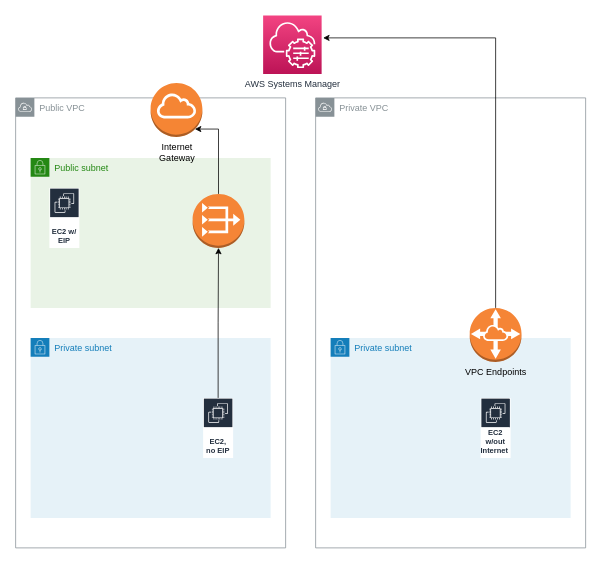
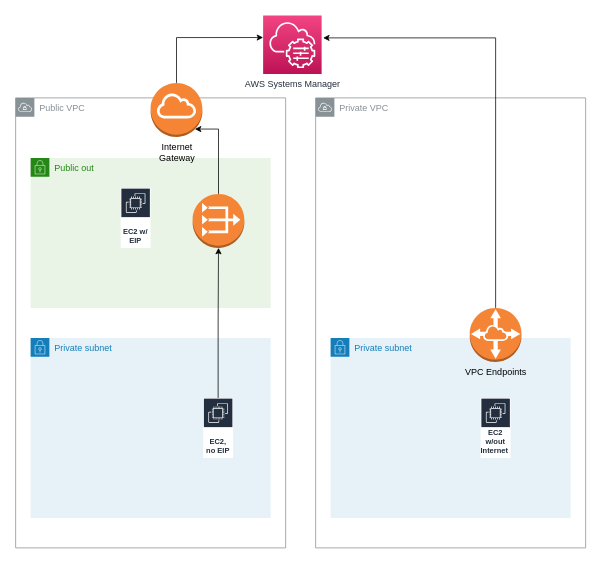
+ <mxCell id="13" style="edgeStyle=orthogonalEdgeStyle;rounded=0;orthogonalLoop=1;jettySize=auto;html=1;exitX=0.5;exitY=0;exitDx=0;exitDy=0;exitPerimeter=0;entryX=0;entryY=0.379;entryDx=0;entryDy=0;entryPerimeter=0;" edge="1" parent="1" source="14" target="15"><mxGeometry relative="1" as="geometry" /></mxCell>
- <mxCell id="5" value="Public subnet" style="points=[[0,0],[0.25,0],[0.5,0],[0.75,0],[1,0],[1,0.25],[1,0.5],[1,0.75],[1,1],[0.75,1],[0.5,1],[0.25,1],[0,1],[0,0.75],[0,0.5],[0,0.25]];outlineConnect=0;gradientColor=none;html=1;whiteSpace=wrap;fontSize=12;fontStyle=0;shape=mxgraph.aws4.group;grIcon=mxgraph.aws4.group_security_group;grStroke=0;strokeColor=#248814;fillColor=#E9F3E6;verticalAlign=top;align=left;spacingLeft=30;fontColor=#248814;dashed=0;" vertex="1" parent="1"><mxGeometry x="40" y="210" width="320" height="200" as="geometry" /></mxCell>
+ <mxCell id="5" value="Public out" style="points=[[0,0],[0.25,0],[0.5,0],[0.75,0],[1,0],[1,0.25],[1,0.5],[1,0.75],[1,1],[0.75,1],[0.5,1],[0.25,1],[0,1],[0,0.75],[0,0.5],[0,0.25]];outlineConnect=0;gradientColor=none;html=1;whiteSpace=wrap;fontSize=12;fontStyle=0;shape=mxgraph.aws4.group;grIcon=mxgraph.aws4.group_security_group;grStroke=0;strokeColor=#248814;fillColor=#E9F3E6;verticalAlign=top;align=left;spacingLeft=30;fontColor=#248814;dashed=0;" vertex="1" parent="1"><mxGeometry x="40" y="210" width="320" height="200" as="geometry" /></mxCell>
- <mxCell id="6" value="EC2 w/ EIP" style="outlineConnect=0;fontColor=#232F3E;gradientColor=none;strokeColor=#ffffff;fillColor=#232F3E;dashed=0;verticalLabelPosition=middle;verticalAlign=bottom;align=center;html=1;whiteSpace=wrap;fontSize=10;fontStyle=1;spacing=3;shape=mxgraph.aws4.productIcon;prIcon=mxgraph.aws4.ec2;" vertex="1" parent="1"><mxGeometry x="65" y="250" width="40" height="80" as="geometry" /></mxCell>
+ <mxCell id="6" value="EC2 w/ EIP" style="outlineConnect=0;fontColor=#232F3E;gradientColor=none;strokeColor=#ffffff;fillColor=#232F3E;dashed=0;verticalLabelPosition=middle;verticalAlign=bottom;align=center;html=1;whiteSpace=wrap;fontSize=10;fontStyle=1;spacing=3;shape=mxgraph.aws4.productIcon;prIcon=mxgraph.aws4.ec2;" vertex="1" parent="1"><mxGeometry x="160" y="250" width="40" height="80" as="geometry" /></mxCell>
